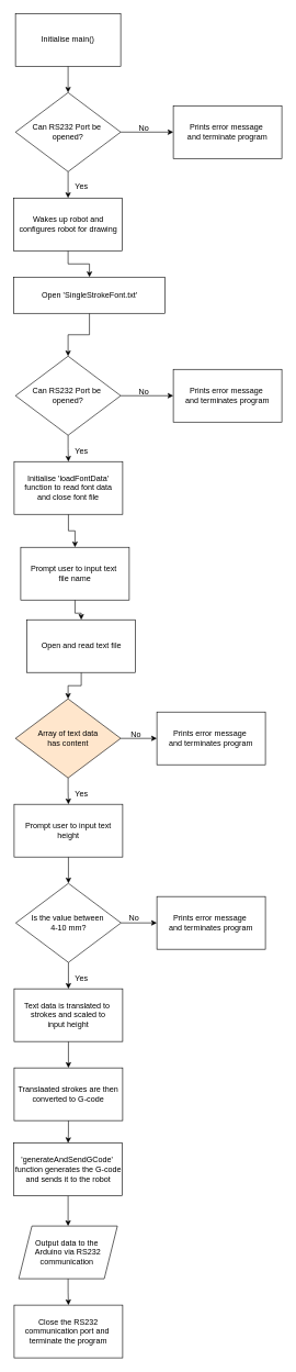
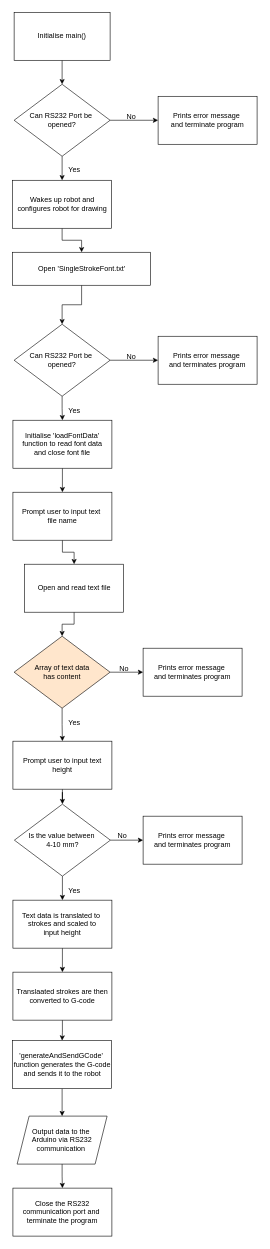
- <mxCell id="22" value="Prompt user to input text&amp;nbsp;&lt;div&gt;file name&lt;/div&gt;" style="rounded=0;whiteSpace=wrap;html=1;" vertex="1" parent="1"><mxGeometry x="31" y="830" width="165" height="80" as="geometry" /></mxCell>
+ <mxCell id="22" value="Prompt user to input text&amp;nbsp;&lt;div&gt;file name&lt;/div&gt;" style="rounded=0;whiteSpace=wrap;html=1;" vertex="1" parent="1"><mxGeometry x="21" y="820" width="165" height="80" as="geometry" /></mxCell>
- <mxCell id="32" value="Prompt user to input text height" style="rounded=0;whiteSpace=wrap;html=1;" vertex="1" parent="1"><mxGeometry x="21" y="1220" width="165" height="80" as="geometry" /></mxCell>
+ <mxCell id="32" value="Prompt user to input text height" style="rounded=0;whiteSpace=wrap;html=1;" vertex="1" parent="1"><mxGeometry x="21" y="1235" width="165" height="80" as="geometry" /></mxCell>
